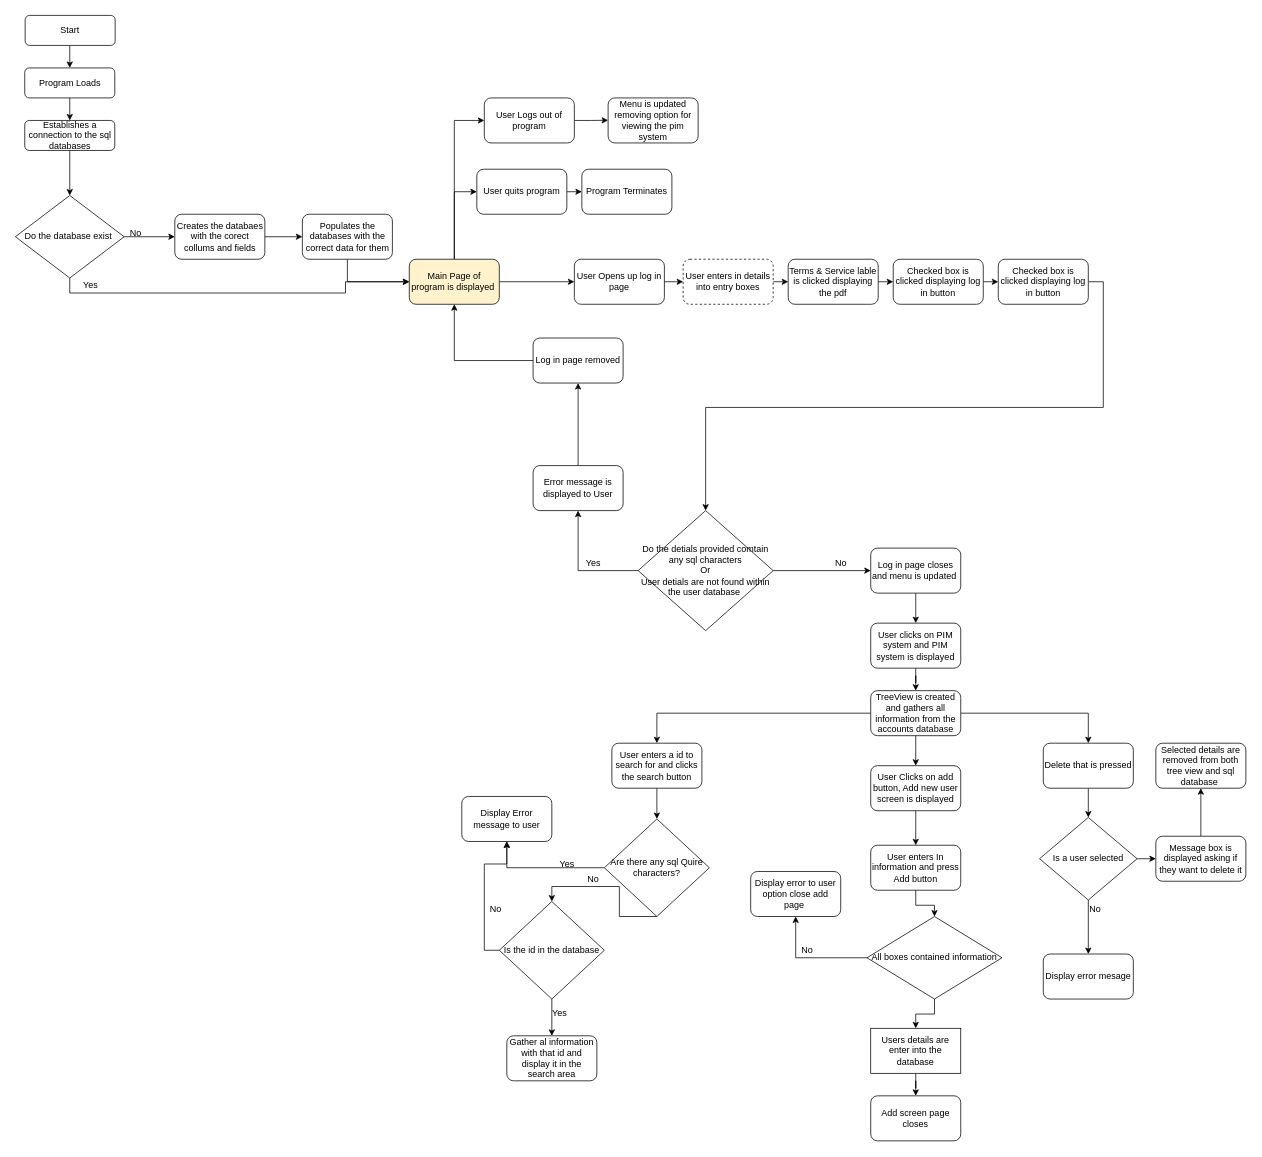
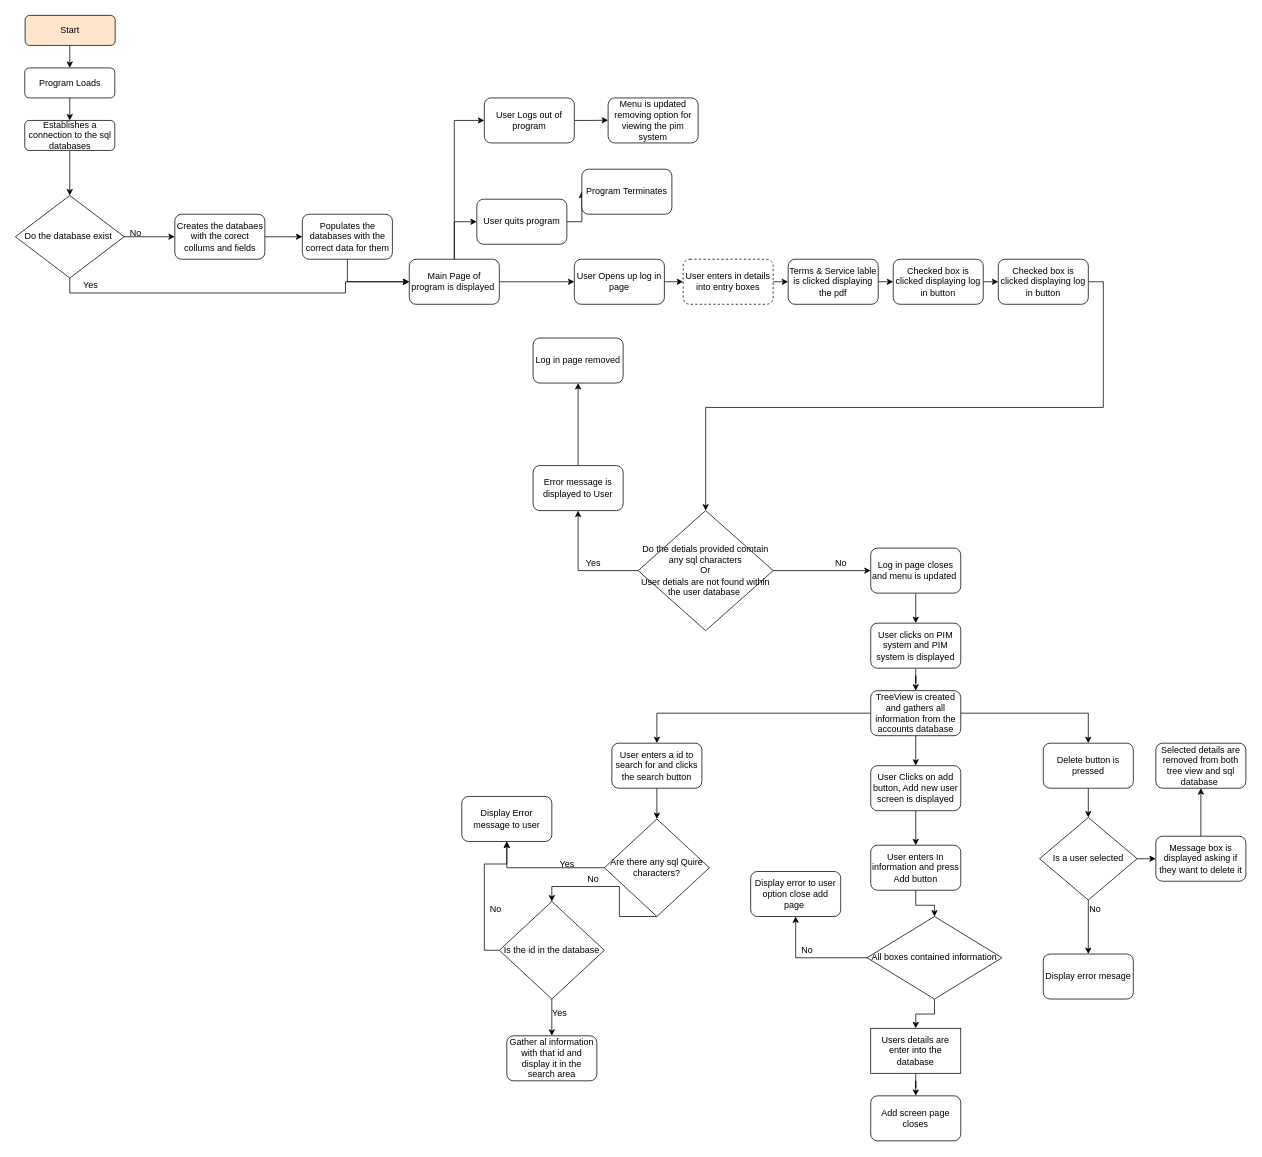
- <mxCell id="3" value="Start" style="rounded=1;whiteSpace=wrap;html=1;" parent="1" vertex="1"><mxGeometry x="33" y="20" width="120" height="40" as="geometry" /></mxCell>
+ <mxCell id="3" value="Start" style="rounded=1;whiteSpace=wrap;html=1;fillColor=#ffe6cc;" parent="1" vertex="1"><mxGeometry x="33" y="20" width="120" height="40" as="geometry" /></mxCell>
- <mxCell id="23" value="User quits program" style="rounded=1;whiteSpace=wrap;html=1;" parent="1" vertex="1"><mxGeometry x="635" y="225" width="120" height="60" as="geometry" /></mxCell>
+ <mxCell id="23" value="User quits program" style="rounded=1;whiteSpace=wrap;html=1;" parent="1" vertex="1"><mxGeometry x="635" y="265" width="120" height="60" as="geometry" /></mxCell>
- <mxCell id="19" value="Main Page of program is displayed&amp;nbsp;" style="rounded=1;whiteSpace=wrap;html=1;fillColor=#fff2cc;" parent="1" vertex="1"><mxGeometry x="545" y="345" width="120" height="60" as="geometry" /></mxCell>
+ <mxCell id="19" value="Main Page of program is displayed&amp;nbsp;" style="rounded=1;whiteSpace=wrap;html=1;" parent="1" vertex="1"><mxGeometry x="545" y="345" width="120" height="60" as="geometry" /></mxCell>
- <mxCell id="37" style="edgeStyle=orthogonalEdgeStyle;rounded=0;orthogonalLoop=1;jettySize=auto;html=1;exitX=0;exitY=0.5;exitDx=0;exitDy=0;entryX=0.5;entryY=1;entryDx=0;entryDy=0;" parent="1" source="38" target="19" edge="1"><mxGeometry relative="1" as="geometry" /></mxCell>
- <mxCell id="78" value="Delete that is pressed" style="rounded=1;whiteSpace=wrap;html=1;" parent="1" vertex="1"><mxGeometry x="1390" y="990" width="120" height="60" as="geometry" /></mxCell>
+ <mxCell id="78" value="Delete button is pressed" style="rounded=1;whiteSpace=wrap;html=1;" parent="1" vertex="1"><mxGeometry x="1390" y="990" width="120" height="60" as="geometry" /></mxCell>
